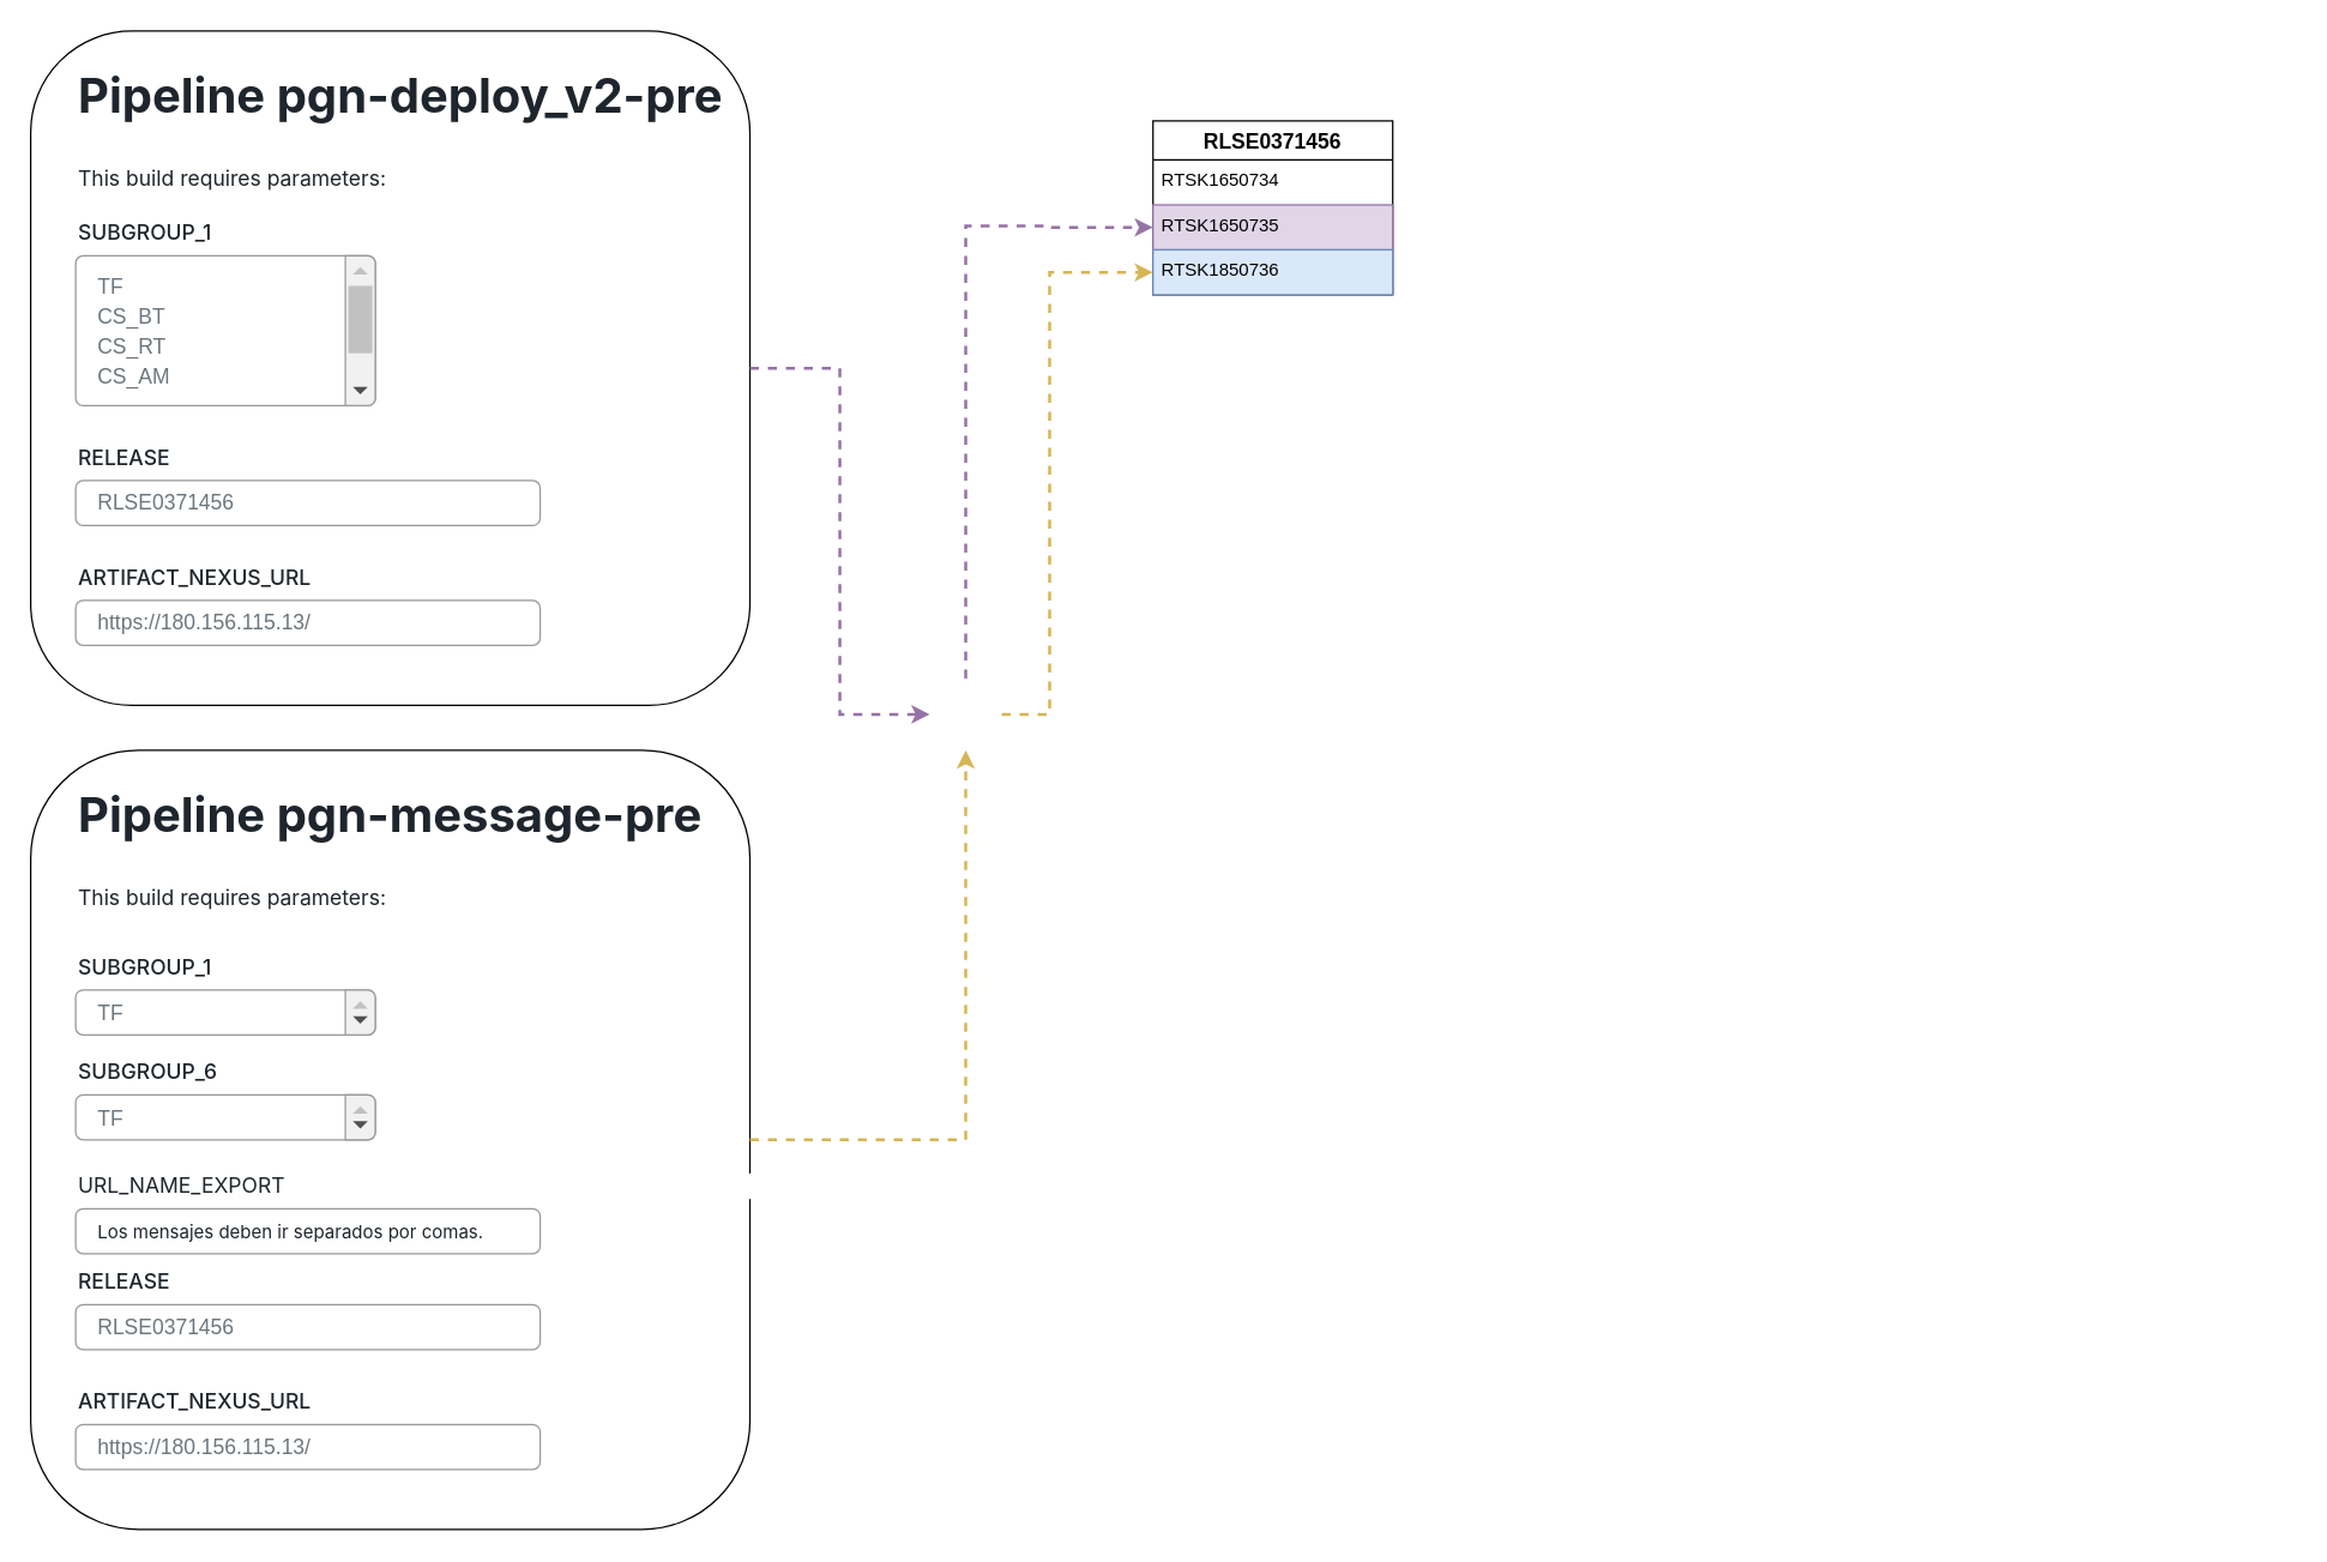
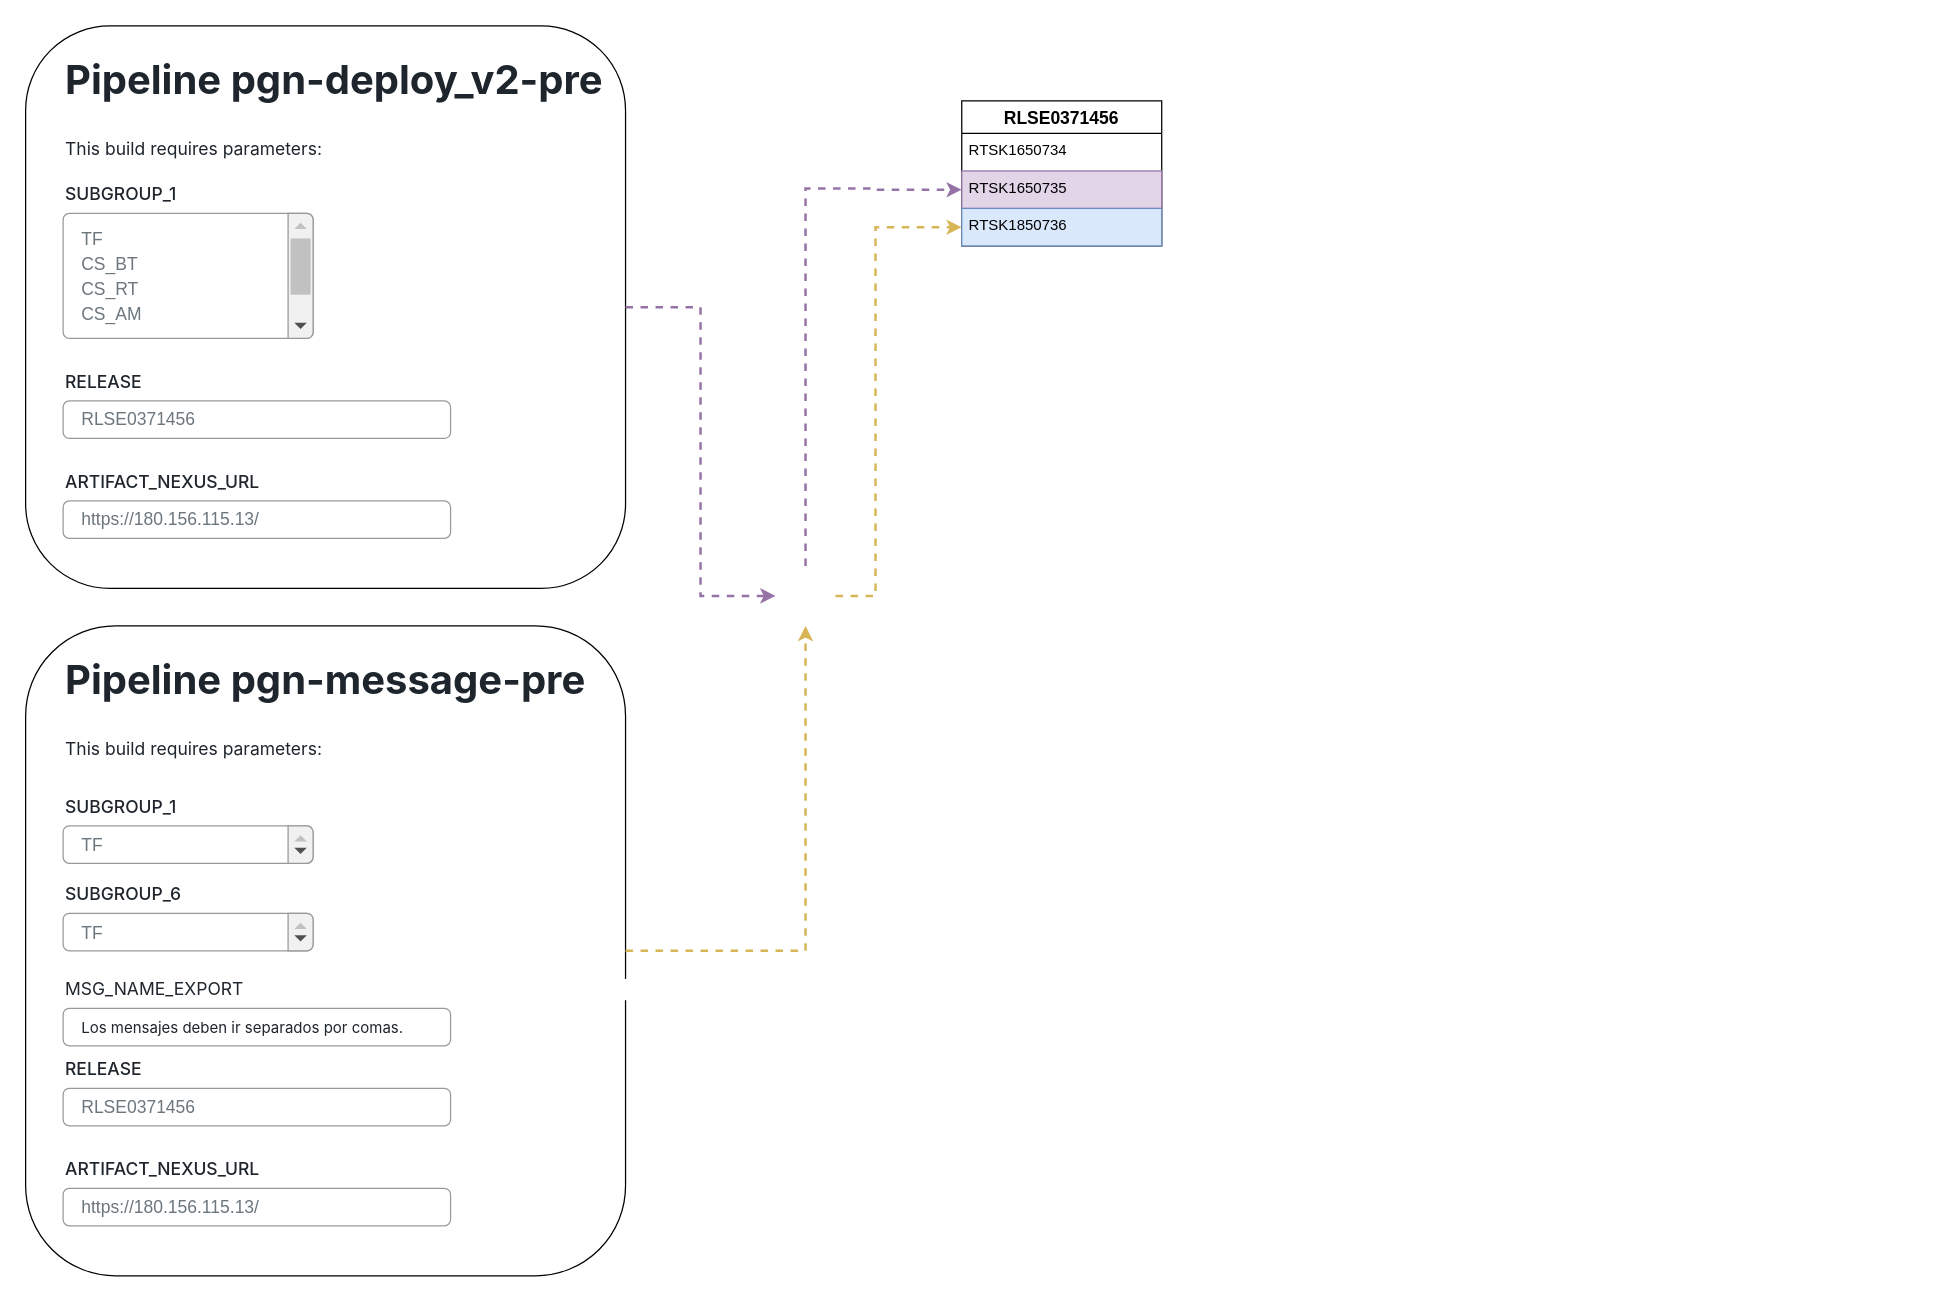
- <mxCell id="50" value="&lt;div style=&quot;box-sizing: inherit; margin-bottom: 0.5rem; vertical-align: middle; margin-top: 0px; color: rgb(30, 37, 44); font-family: -apple-system, blinkmacsystemfont, &amp;quot;Segoe UI&amp;quot;, roboto, &amp;quot;Noto Sans&amp;quot;, oxygen, ubuntu, cantarell, &amp;quot;Fira Sans&amp;quot;, &amp;quot;Droid Sans&amp;quot;, &amp;quot;Helvetica Neue&amp;quot;, arial, sans-serif, &amp;quot;Apple Color Emoji&amp;quot;, &amp;quot;Segoe UI Emoji&amp;quot;, &amp;quot;Segoe UI Symbol&amp;quot;; font-size: 14px; background-color: rgb(255, 255, 255);&quot; class=&quot;setting-name help-sibling&quot;&gt;URL_NAME_EXPORT&lt;span style=&quot;box-sizing: inherit; width: 16px;&quot; class=&quot;setting-no-help&quot;&gt;&lt;/span&gt;&lt;/div&gt;&lt;div&gt;&lt;br&gt;&lt;/div&gt;&lt;div style=&quot;box-sizing: inherit; margin-top: 0.25rem; width: 1499px; color: rgb(30, 37, 44); font-family: -apple-system, blinkmacsystemfont, &amp;quot;Segoe UI&amp;quot;, roboto, &amp;quot;Noto Sans&amp;quot;, oxygen, ubuntu, cantarell, &amp;quot;Fira Sans&amp;quot;, &amp;quot;Droid Sans&amp;quot;, &amp;quot;Helvetica Neue&amp;quot;, arial, sans-serif, &amp;quot;Apple Color Emoji&amp;quot;, &amp;quot;Segoe UI Emoji&amp;quot;, &amp;quot;Segoe UI Symbol&amp;quot;; font-size: 14px; background-color: rgb(255, 255, 255);&quot; class=&quot;setting-main&quot;&gt;&lt;/div&gt;" style="text;whiteSpace=wrap;html=1;" vertex="1" parent="29"><mxGeometry x="30" y="276" width="150" height="40" as="geometry" /></mxCell>
+ <mxCell id="50" value="&lt;div style=&quot;box-sizing: inherit; margin-bottom: 0.5rem; vertical-align: middle; margin-top: 0px; color: rgb(30, 37, 44); font-family: -apple-system, blinkmacsystemfont, &amp;quot;Segoe UI&amp;quot;, roboto, &amp;quot;Noto Sans&amp;quot;, oxygen, ubuntu, cantarell, &amp;quot;Fira Sans&amp;quot;, &amp;quot;Droid Sans&amp;quot;, &amp;quot;Helvetica Neue&amp;quot;, arial, sans-serif, &amp;quot;Apple Color Emoji&amp;quot;, &amp;quot;Segoe UI Emoji&amp;quot;, &amp;quot;Segoe UI Symbol&amp;quot;; font-size: 14px; background-color: rgb(255, 255, 255);&quot; class=&quot;setting-name help-sibling&quot;&gt;MSG_NAME_EXPORT&lt;span style=&quot;box-sizing: inherit; width: 16px;&quot; class=&quot;setting-no-help&quot;&gt;&lt;/span&gt;&lt;/div&gt;&lt;div&gt;&lt;br&gt;&lt;/div&gt;&lt;div style=&quot;box-sizing: inherit; margin-top: 0.25rem; width: 1499px; color: rgb(30, 37, 44); font-family: -apple-system, blinkmacsystemfont, &amp;quot;Segoe UI&amp;quot;, roboto, &amp;quot;Noto Sans&amp;quot;, oxygen, ubuntu, cantarell, &amp;quot;Fira Sans&amp;quot;, &amp;quot;Droid Sans&amp;quot;, &amp;quot;Helvetica Neue&amp;quot;, arial, sans-serif, &amp;quot;Apple Color Emoji&amp;quot;, &amp;quot;Segoe UI Emoji&amp;quot;, &amp;quot;Segoe UI Symbol&amp;quot;; font-size: 14px; background-color: rgb(255, 255, 255);&quot; class=&quot;setting-main&quot;&gt;&lt;/div&gt;" style="text;whiteSpace=wrap;html=1;" vertex="1" parent="29"><mxGeometry x="30" y="276" width="150" height="40" as="geometry" /></mxCell>
